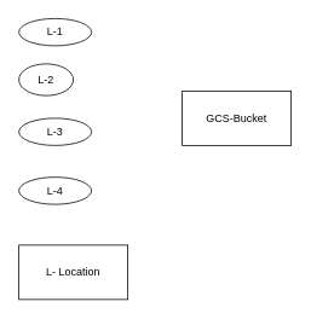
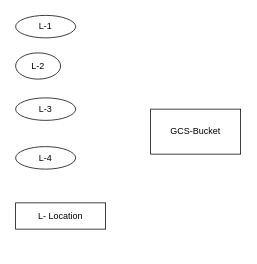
- <mxCell id="7" value="GCS-Bucket" style="rounded=0;whiteSpace=wrap;html=1;" vertex="1" parent="1"><mxGeometry x="200" y="100" width="120" height="60" as="geometry" /></mxCell>
+ <mxCell id="7" value="GCS-Bucket" style="rounded=0;whiteSpace=wrap;html=1;" vertex="1" parent="1"><mxGeometry x="200" y="145" width="120" height="60" as="geometry" /></mxCell>
- <mxCell id="6" value="L- Location" style="rounded=0;whiteSpace=wrap;html=1;" vertex="1" parent="1"><mxGeometry x="20" y="270" width="120" height="60" as="geometry" /></mxCell>
+ <mxCell id="6" value="L- Location" style="rounded=0;whiteSpace=wrap;html=1;" vertex="1" parent="1"><mxGeometry x="20" y="270" width="120" height="35" as="geometry" /></mxCell>
